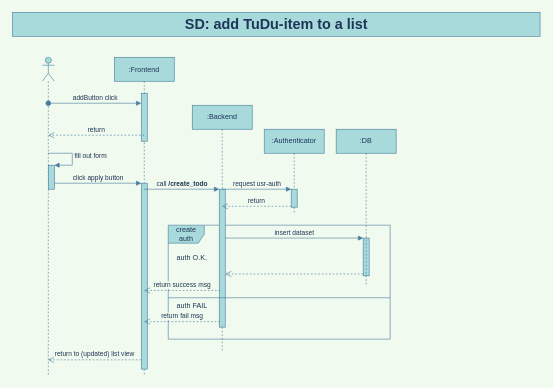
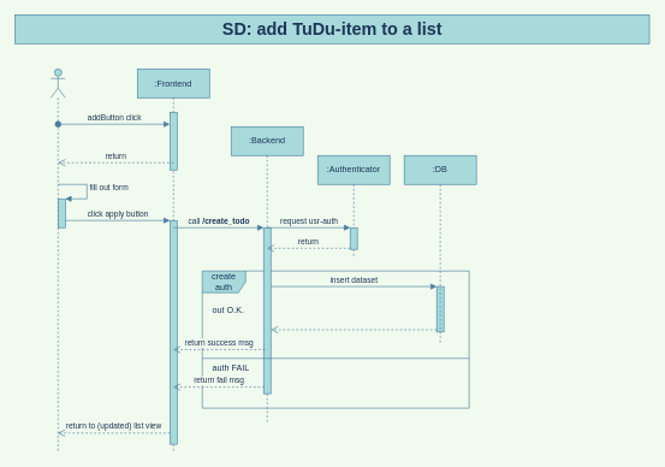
- <mxCell id="10" value="auth O.K." style="text;strokeColor=none;fillColor=none;align=left;verticalAlign=top;spacingLeft=4;spacingRight=4;overflow=hidden;rotatable=0;points=[[0,0.5],[1,0.5]];portConstraint=eastwest;fontColor=#1D3557;" parent="9" vertex="1"><mxGeometry x="8.409" y="40" width="69.375" height="26" as="geometry" /></mxCell>
+ <mxCell id="10" value="out O.K." style="text;strokeColor=none;fillColor=none;align=left;verticalAlign=top;spacingLeft=4;spacingRight=4;overflow=hidden;rotatable=0;points=[[0,0.5],[1,0.5]];portConstraint=eastwest;fontColor=#1D3557;" parent="9" vertex="1"><mxGeometry x="8.409" y="40" width="69.375" height="26" as="geometry" /></mxCell>
